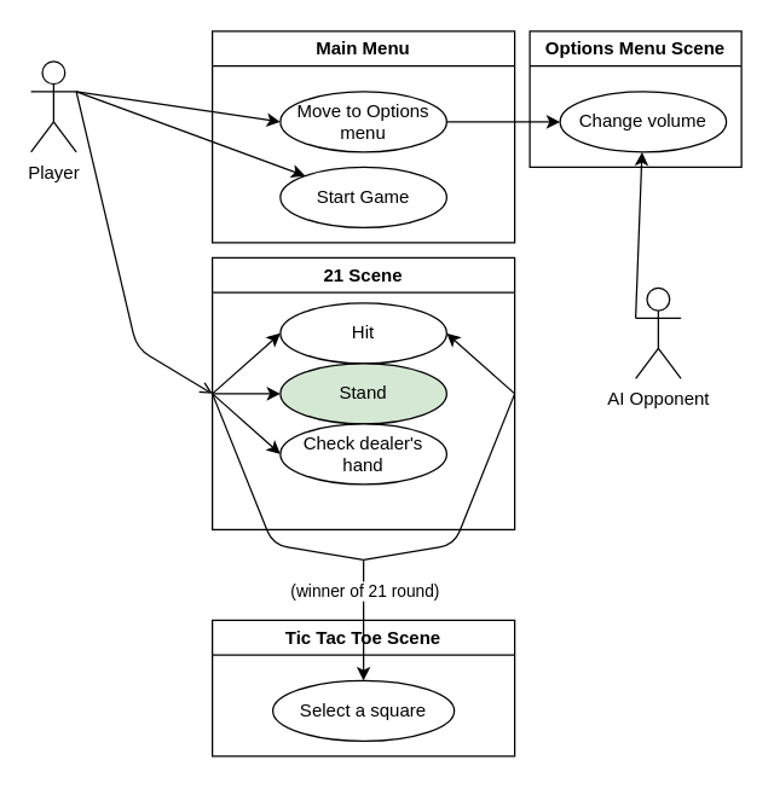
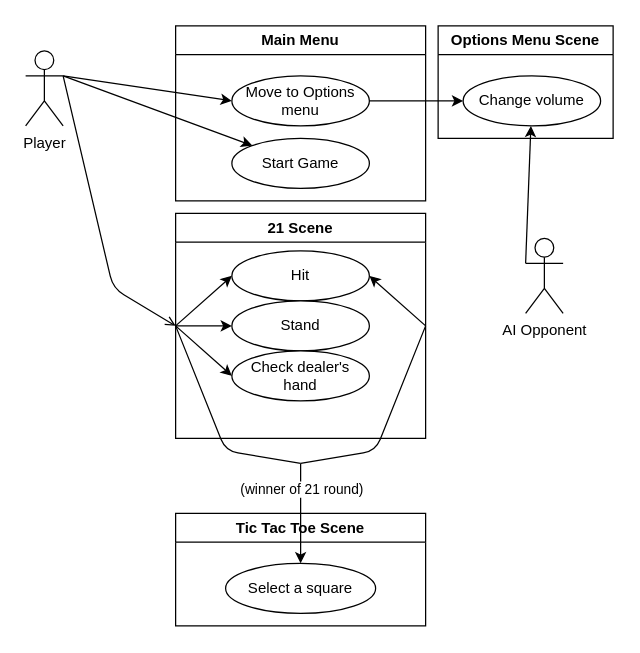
- <mxCell id="10" value="Stand" style="ellipse;whiteSpace=wrap;html=1;fillColor=#d5e8d4;" parent="8" vertex="1"><mxGeometry x="45" y="70" width="110" height="40" as="geometry" /></mxCell>
+ <mxCell id="10" value="Stand" style="ellipse;whiteSpace=wrap;html=1;" parent="8" vertex="1"><mxGeometry x="45" y="70" width="110" height="40" as="geometry" /></mxCell>
